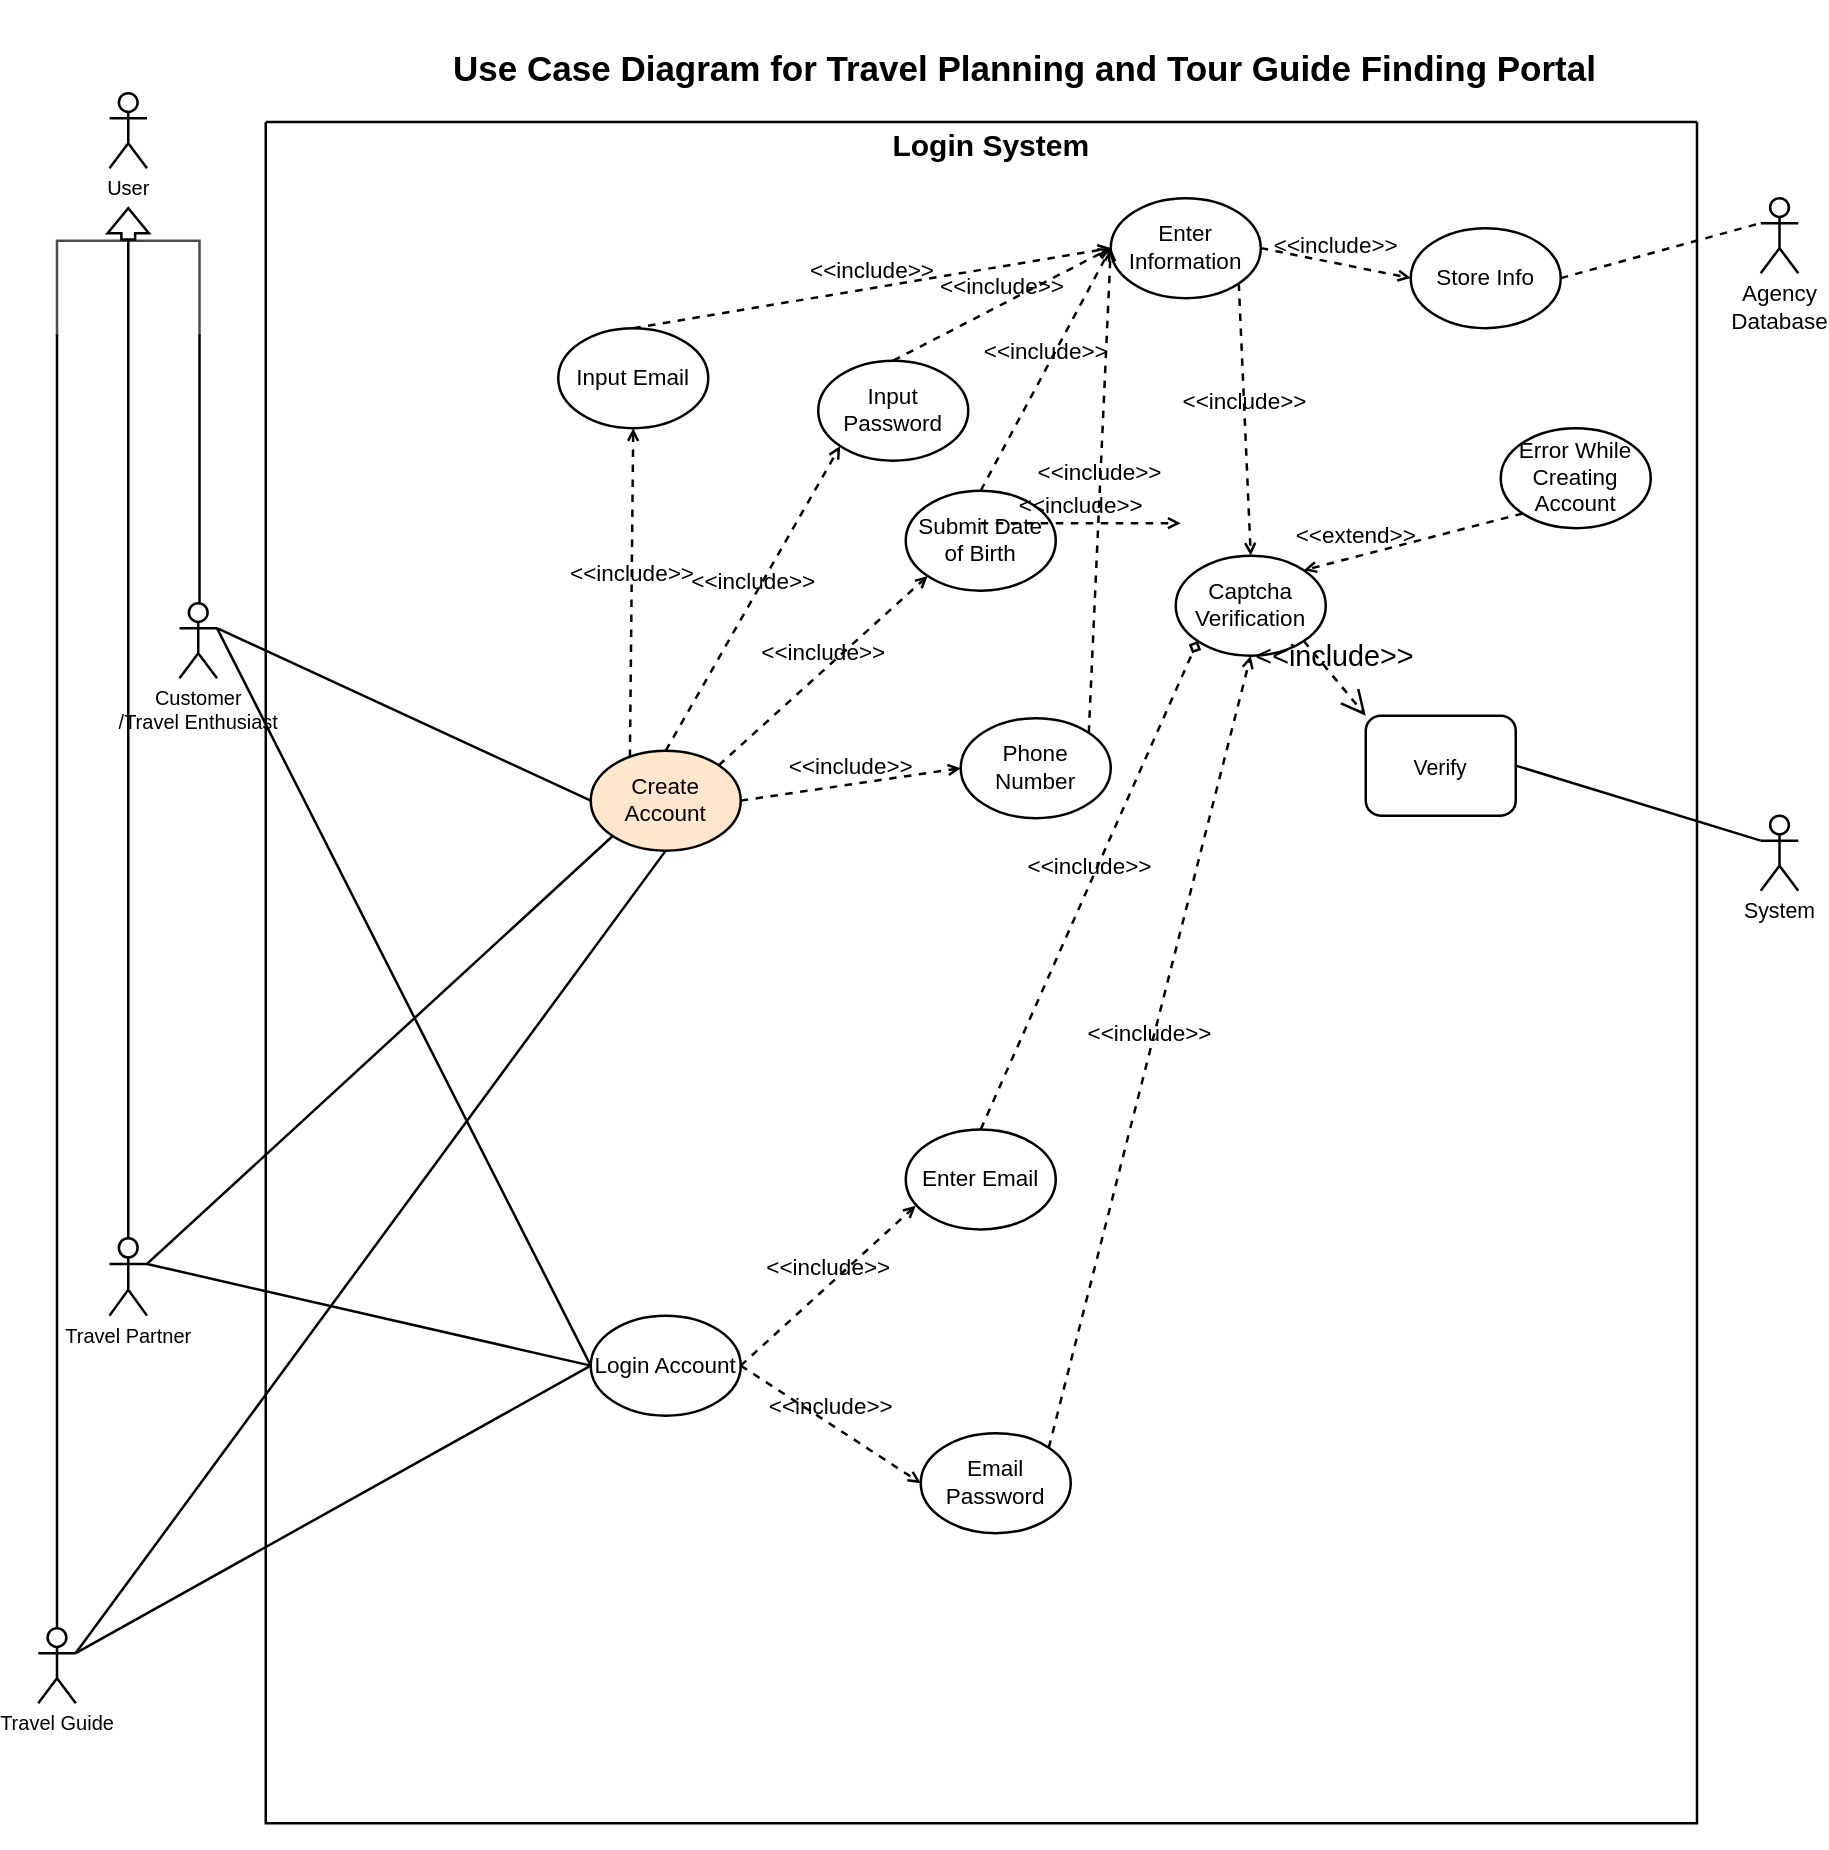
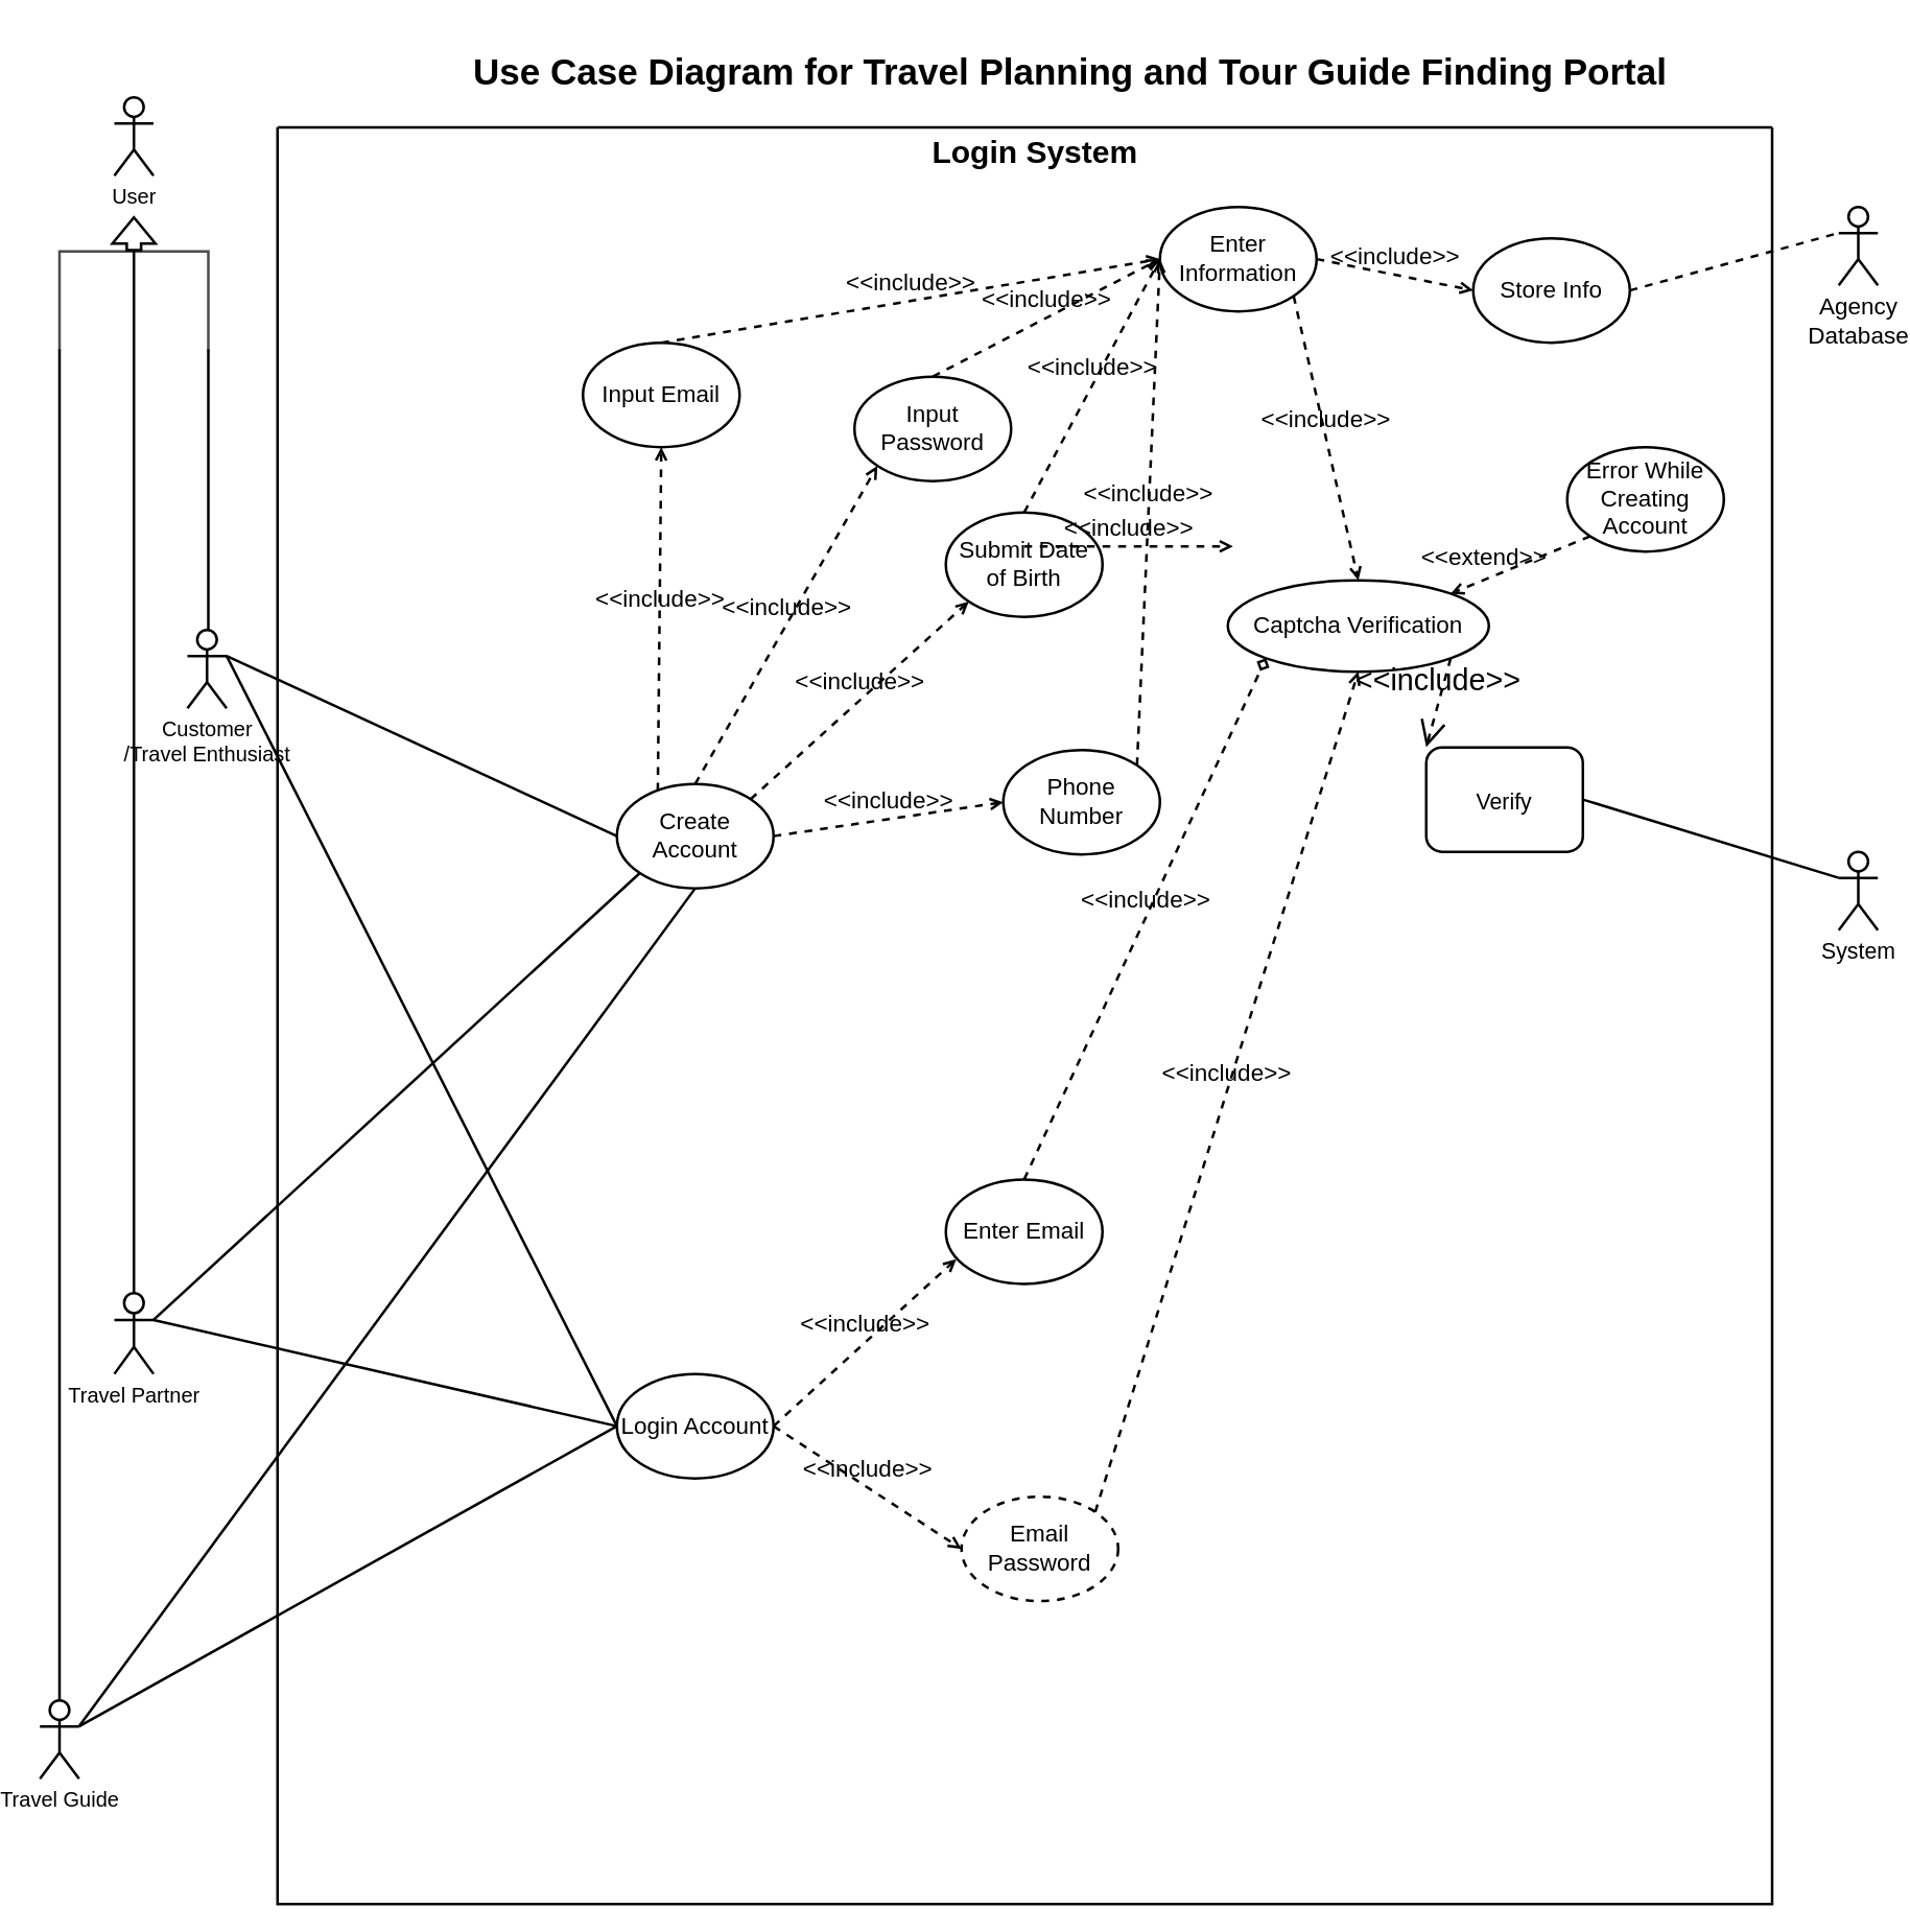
- <mxCell id="21" value="Captcha Verification" style="ellipse;whiteSpace=wrap;html=1;fontSize=18;strokeWidth=2;" parent="9" vertex="1"><mxGeometry x="728" y="347" width="120" height="80" as="geometry" /></mxCell>
+ <mxCell id="21" value="Captcha Verification" style="ellipse;whiteSpace=wrap;html=1;fontSize=18;strokeWidth=2;" parent="9" vertex="1"><mxGeometry x="728" y="347" width="200" height="70" as="geometry" /></mxCell>
- <mxCell id="11" value="Create Account" style="ellipse;whiteSpace=wrap;html=1;fontSize=18;strokeWidth=2;fillColor=#ffe6cc;" parent="9" vertex="1"><mxGeometry x="260" y="503" width="120" height="80" as="geometry" /></mxCell>
+ <mxCell id="11" value="Create Account" style="ellipse;whiteSpace=wrap;html=1;fontSize=18;strokeWidth=2;" parent="9" vertex="1"><mxGeometry x="260" y="503" width="120" height="80" as="geometry" /></mxCell>
- <mxCell id="32" value="Email Password" style="ellipse;whiteSpace=wrap;html=1;fontSize=18;strokeWidth=2;" parent="9" vertex="1"><mxGeometry x="524" y="1049" width="120" height="80" as="geometry" /></mxCell>
+ <mxCell id="32" value="Email Password" style="ellipse;whiteSpace=wrap;html=1;fontSize=18;strokeWidth=2;dashed=1;" parent="9" vertex="1"><mxGeometry x="524" y="1049" width="120" height="80" as="geometry" /></mxCell>
